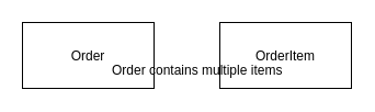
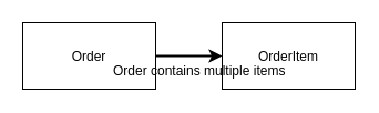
+ <mxCell id="4" edge="1" parent="1" source="2" target="3" style="edgeStyle=orthogonalEdgeStyle;rounded=1;strokeColor=#000000;strokeWidth=2;"><mxGeometry relative="1" as="geometry" /></mxCell>
